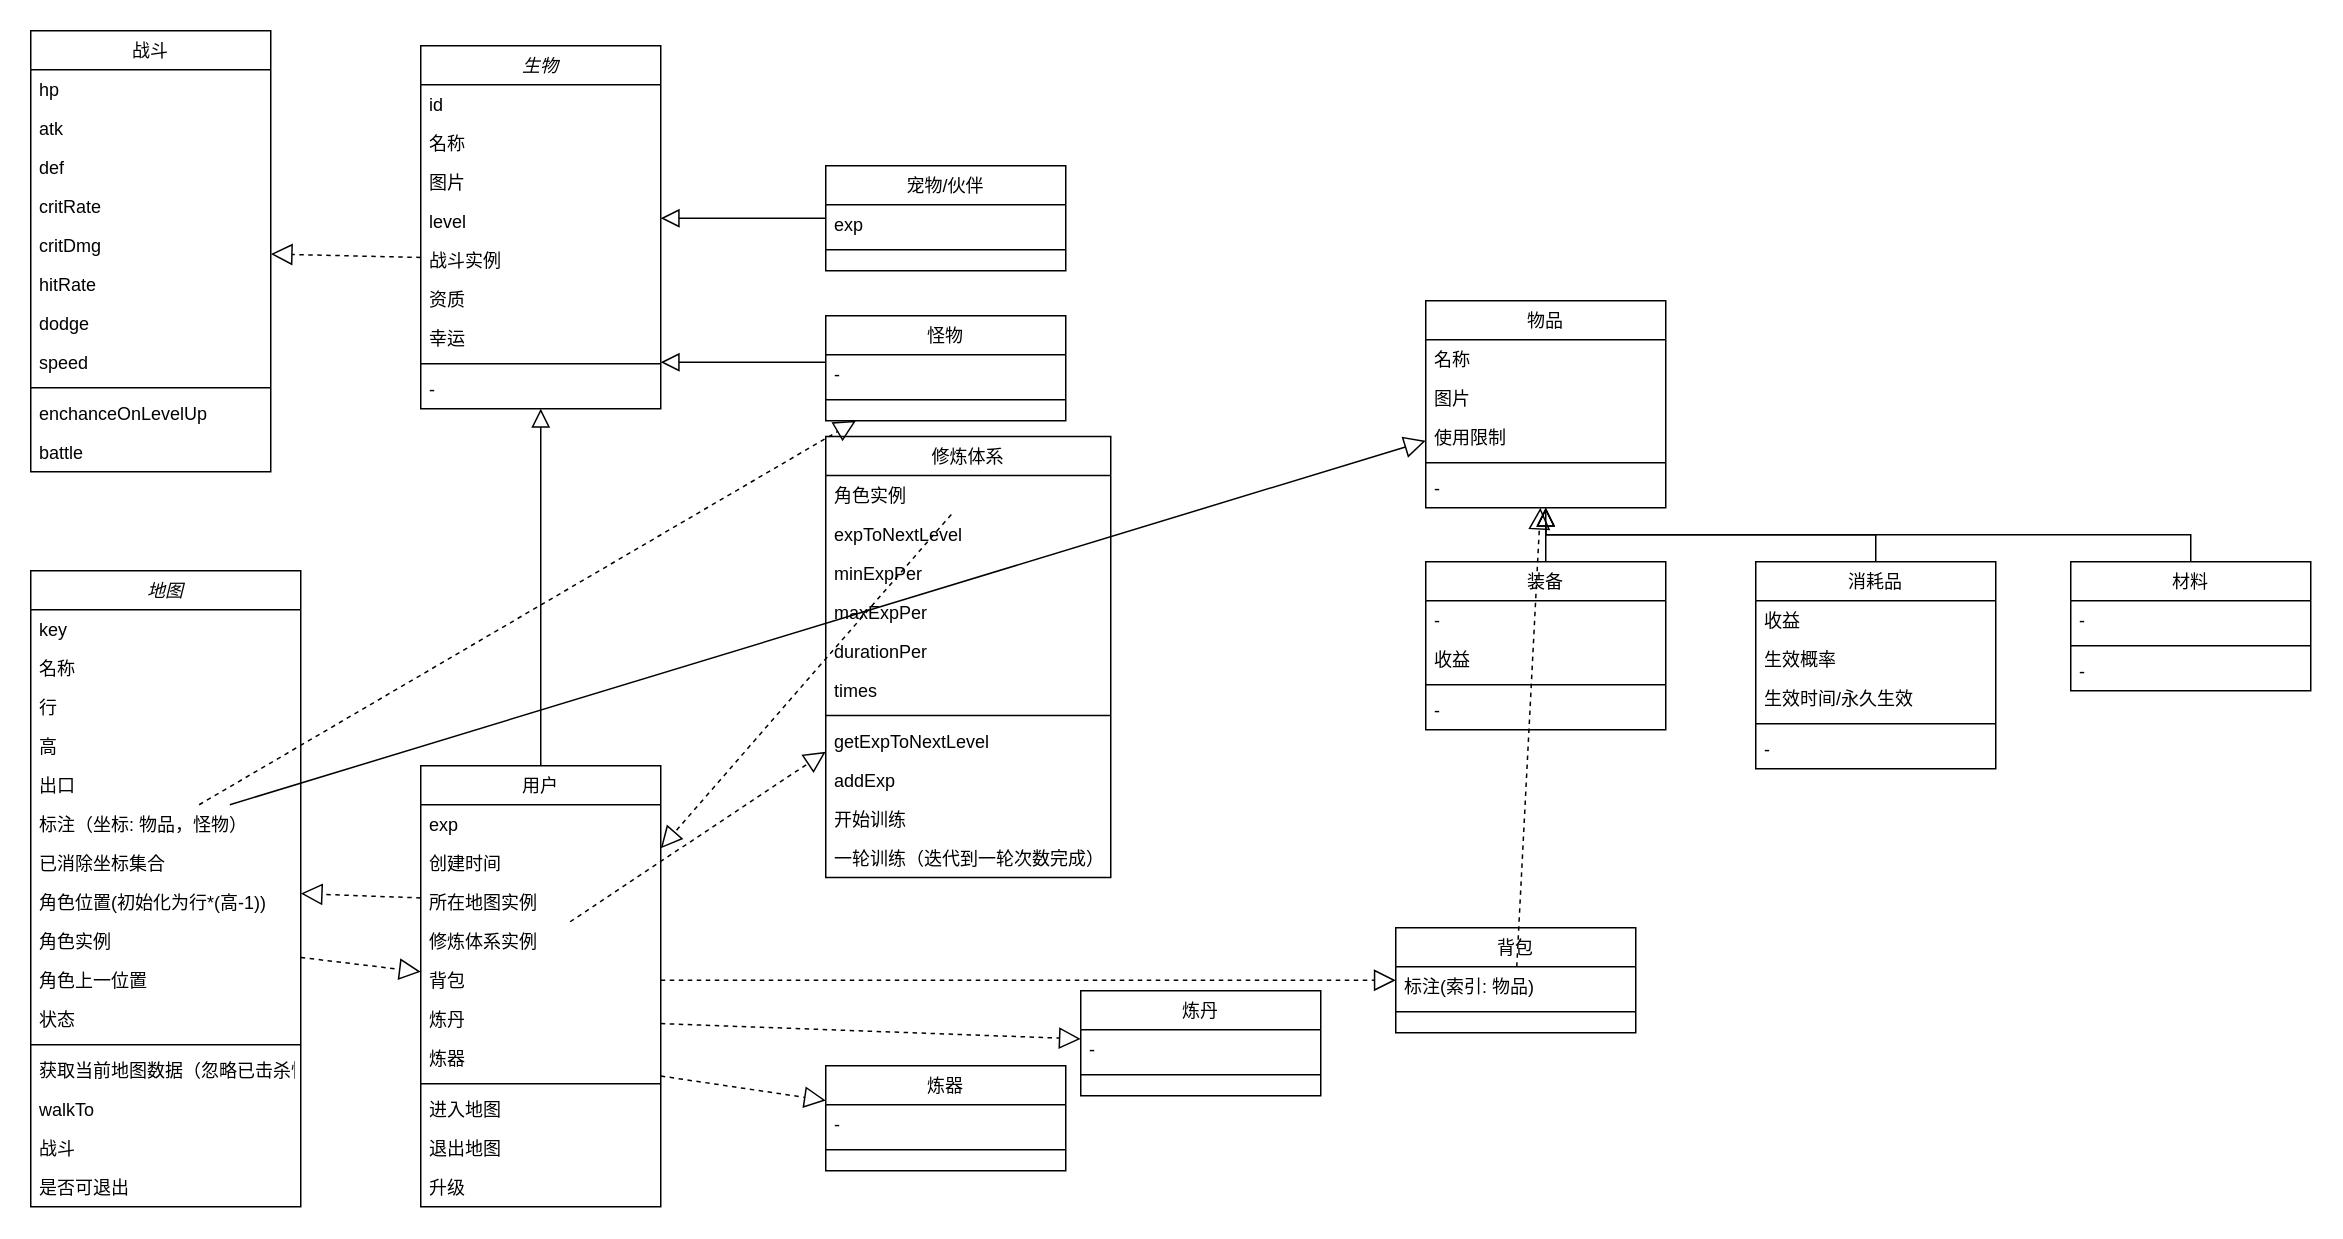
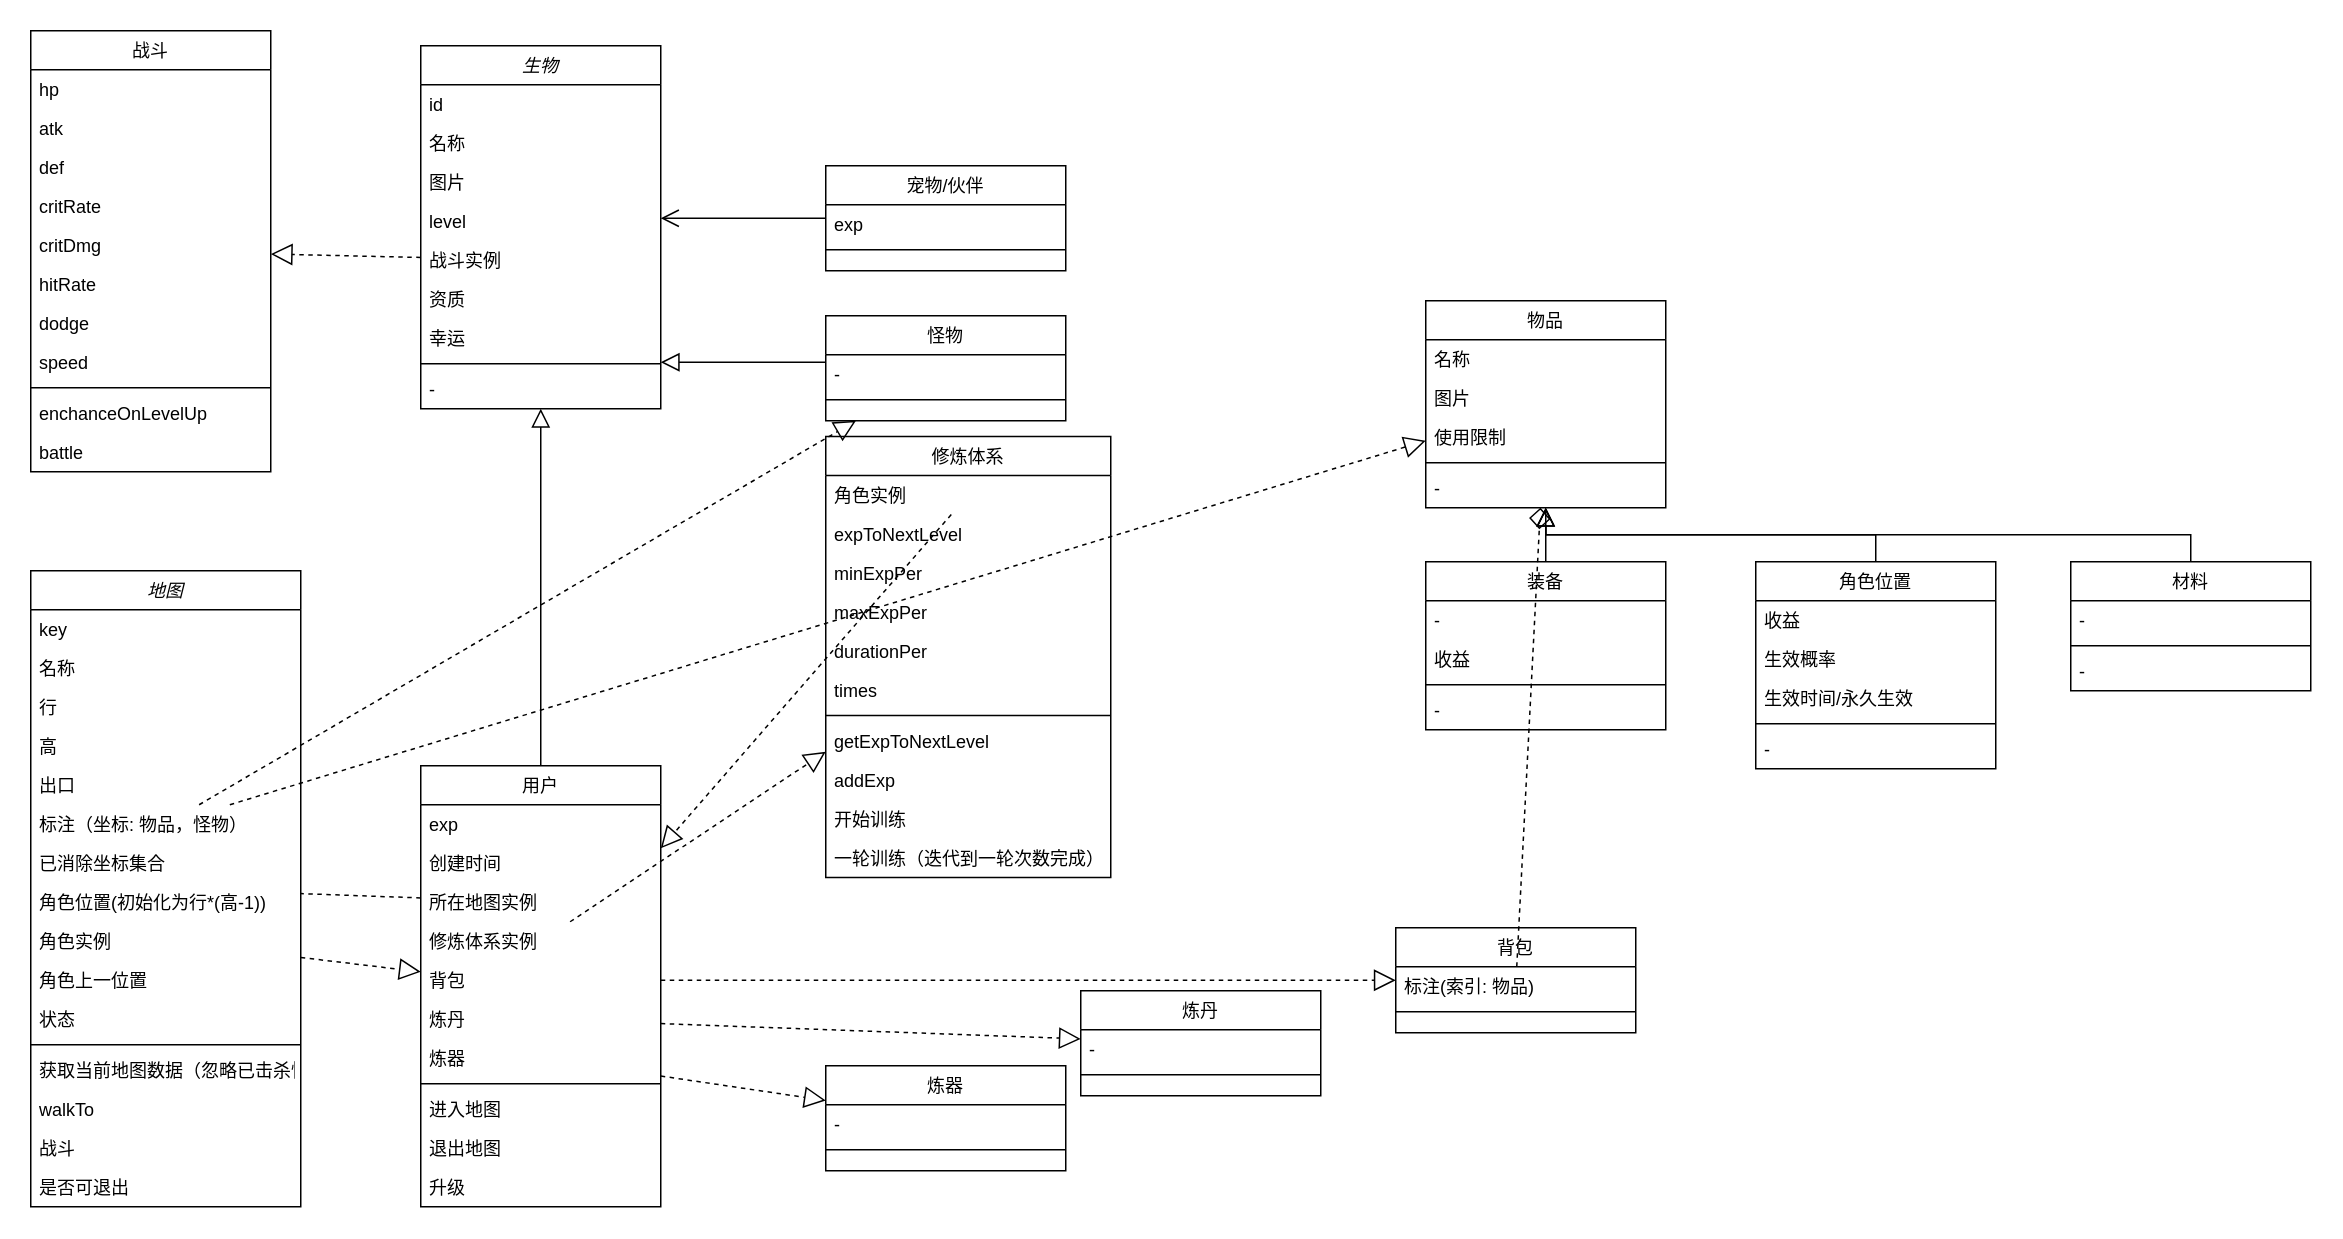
- <mxCell id="28" value="" style="endArrow=block;endSize=10;endFill=0;shadow=0;strokeWidth=1;rounded=0;curved=0;edgeStyle=elbowEdgeStyle;elbow=vertical;" parent="1" source="25" target="2" edge="1"><mxGeometry width="160" relative="1" as="geometry"><mxPoint x="580" y="373" as="sourcePoint" /><mxPoint x="680" y="271" as="targetPoint" /></mxGeometry></mxCell>
+ <mxCell id="28" value="" style="endArrow=open;endSize=10;endFill=0;shadow=0;strokeWidth=1;rounded=0;curved=0;edgeStyle=elbowEdgeStyle;elbow=vertical;" parent="1" source="25" target="2" edge="1"><mxGeometry width="160" relative="1" as="geometry"><mxPoint x="580" y="373" as="sourcePoint" /><mxPoint x="680" y="271" as="targetPoint" /></mxGeometry></mxCell>
- <mxCell id="117" value="" style="endArrow=block;dashed=1;endFill=0;endSize=12;html=1;rounded=0;" edge="1" parent="1" source="80" target="91"><mxGeometry width="160" relative="1" as="geometry"><mxPoint x="450" y="692" as="sourcePoint" /><mxPoint x="730" y="702" as="targetPoint" /></mxGeometry></mxCell>
+ <mxCell id="117" value="" style="endArrow=diamond;dashed=1;endFill=0;endSize=12;html=1;rounded=0;" edge="1" parent="1" source="80" target="91"><mxGeometry width="160" relative="1" as="geometry"><mxPoint x="450" y="692" as="sourcePoint" /><mxPoint x="730" y="702" as="targetPoint" /></mxGeometry></mxCell>
- <mxCell id="102" value="消耗品" style="swimlane;fontStyle=0;align=center;verticalAlign=top;childLayout=stackLayout;horizontal=1;startSize=26;horizontalStack=0;resizeParent=1;resizeLast=0;collapsible=1;marginBottom=0;rounded=0;shadow=0;strokeWidth=1;" vertex="1" parent="1"><mxGeometry x="1170" y="374" width="160" height="138" as="geometry"><mxRectangle x="340" y="380" width="170" height="26" as="alternateBounds" /></mxGeometry></mxCell>
+ <mxCell id="102" value="角色位置" style="swimlane;fontStyle=0;align=center;verticalAlign=top;childLayout=stackLayout;horizontal=1;startSize=26;horizontalStack=0;resizeParent=1;resizeLast=0;collapsible=1;marginBottom=0;rounded=0;shadow=0;strokeWidth=1;" vertex="1" parent="1"><mxGeometry x="1170" y="374" width="160" height="138" as="geometry"><mxRectangle x="340" y="380" width="170" height="26" as="alternateBounds" /></mxGeometry></mxCell>
- <mxCell id="115" value="" style="endArrow=block;dashed=0;endFill=0;endSize=12;html=1;rounded=0;" edge="1" parent="1" source="52" target="91"><mxGeometry width="160" relative="1" as="geometry"><mxPoint x="210" y="648" as="sourcePoint" /><mxPoint x="290" y="657" as="targetPoint" /></mxGeometry></mxCell>
+ <mxCell id="115" value="" style="endArrow=block;dashed=1;endFill=0;endSize=12;html=1;rounded=0;" edge="1" parent="1" source="52" target="91"><mxGeometry width="160" relative="1" as="geometry"><mxPoint x="210" y="648" as="sourcePoint" /><mxPoint x="290" y="657" as="targetPoint" /></mxGeometry></mxCell>
- <mxCell id="64" value="" style="endArrow=block;dashed=1;endFill=0;endSize=12;html=1;rounded=0;" edge="1" parent="1" source="15" target="46"><mxGeometry width="160" relative="1" as="geometry"><mxPoint x="100" y="545" as="sourcePoint" /><mxPoint x="390" y="564" as="targetPoint" /></mxGeometry></mxCell>
+ <mxCell id="64" value="" style="endArrow=none;dashed=1;endFill=0;endSize=12;html=1;rounded=0;" edge="1" parent="1" source="15" target="46"><mxGeometry width="160" relative="1" as="geometry"><mxPoint x="100" y="545" as="sourcePoint" /><mxPoint x="390" y="564" as="targetPoint" /></mxGeometry></mxCell>
